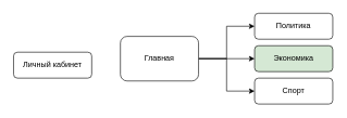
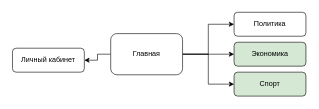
+ <mxCell id="2" value="" style="edgeStyle=orthogonalEdgeStyle;rounded=0;orthogonalLoop=1;jettySize=auto;html=1;" edge="1" parent="1" source="6" target="10"><mxGeometry relative="1" as="geometry" /></mxCell>
- <mxCell id="8" value="Спорт" style="rounded=1;whiteSpace=wrap;html=1;" vertex="1" parent="1"><mxGeometry x="390" y="120" width="120" height="40" as="geometry" /></mxCell>
+ <mxCell id="8" value="Спорт" style="rounded=1;whiteSpace=wrap;html=1;fillColor=#d5e8d4;" vertex="1" parent="1"><mxGeometry x="390" y="120" width="120" height="40" as="geometry" /></mxCell>
